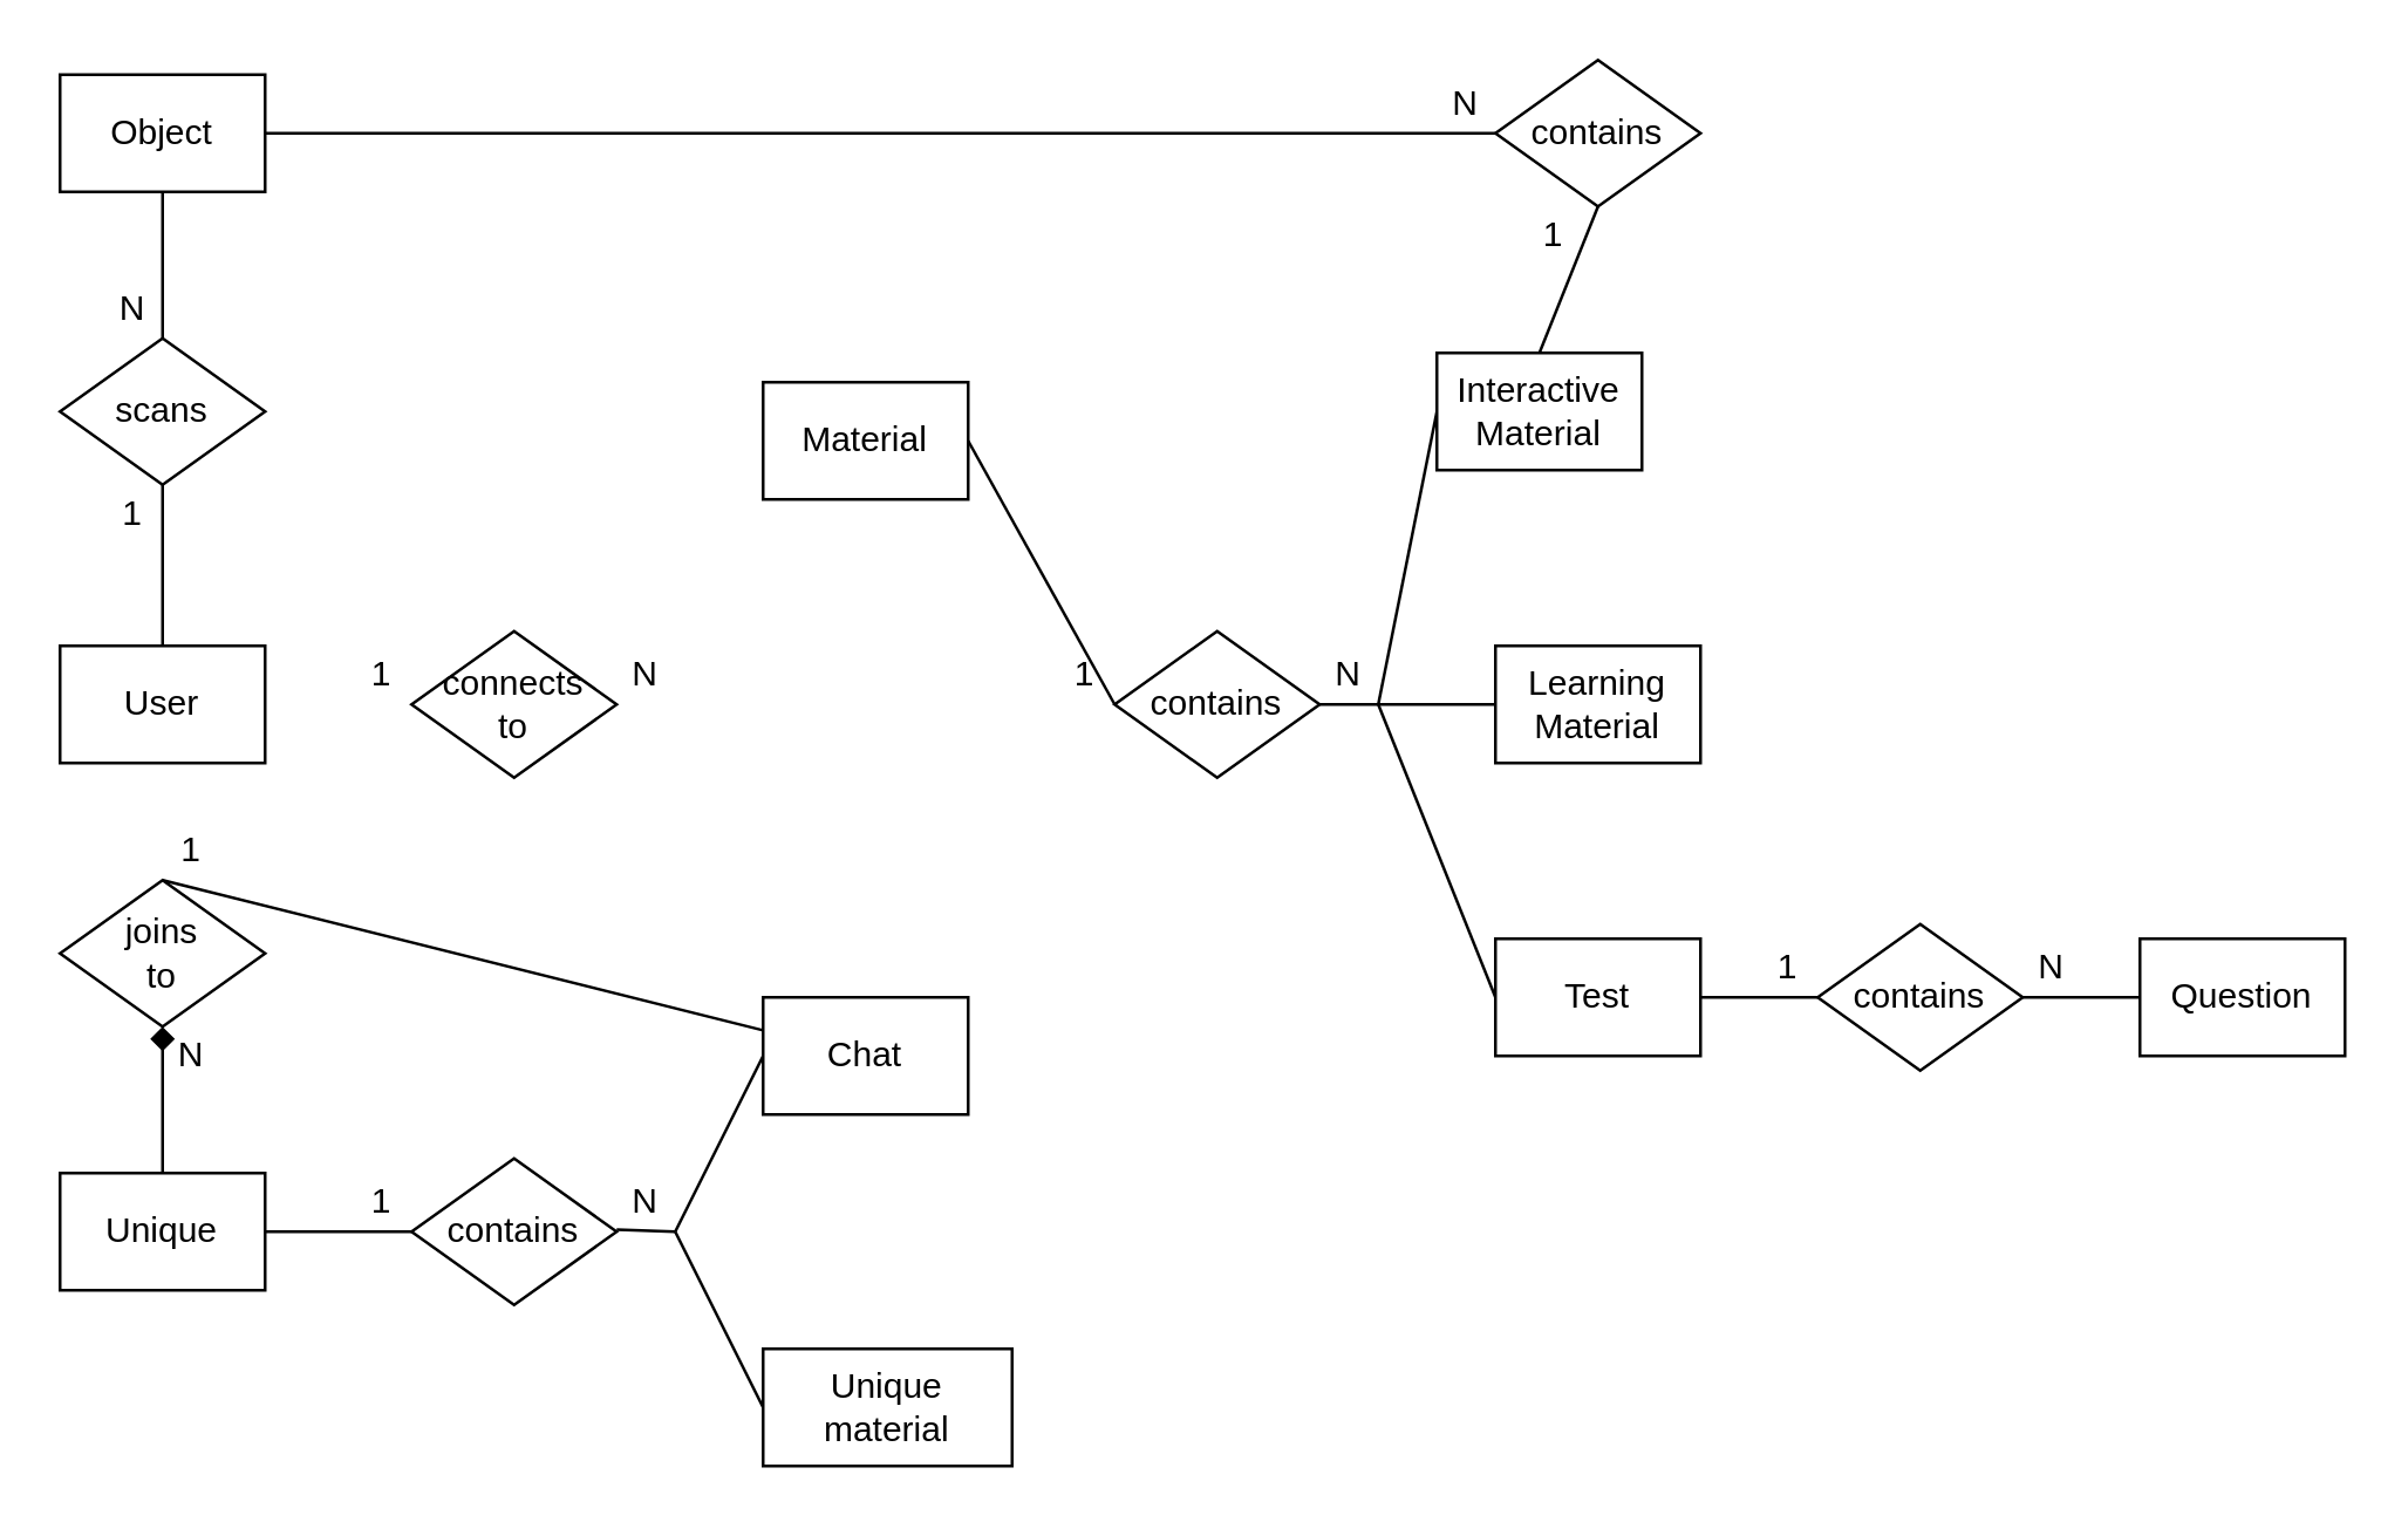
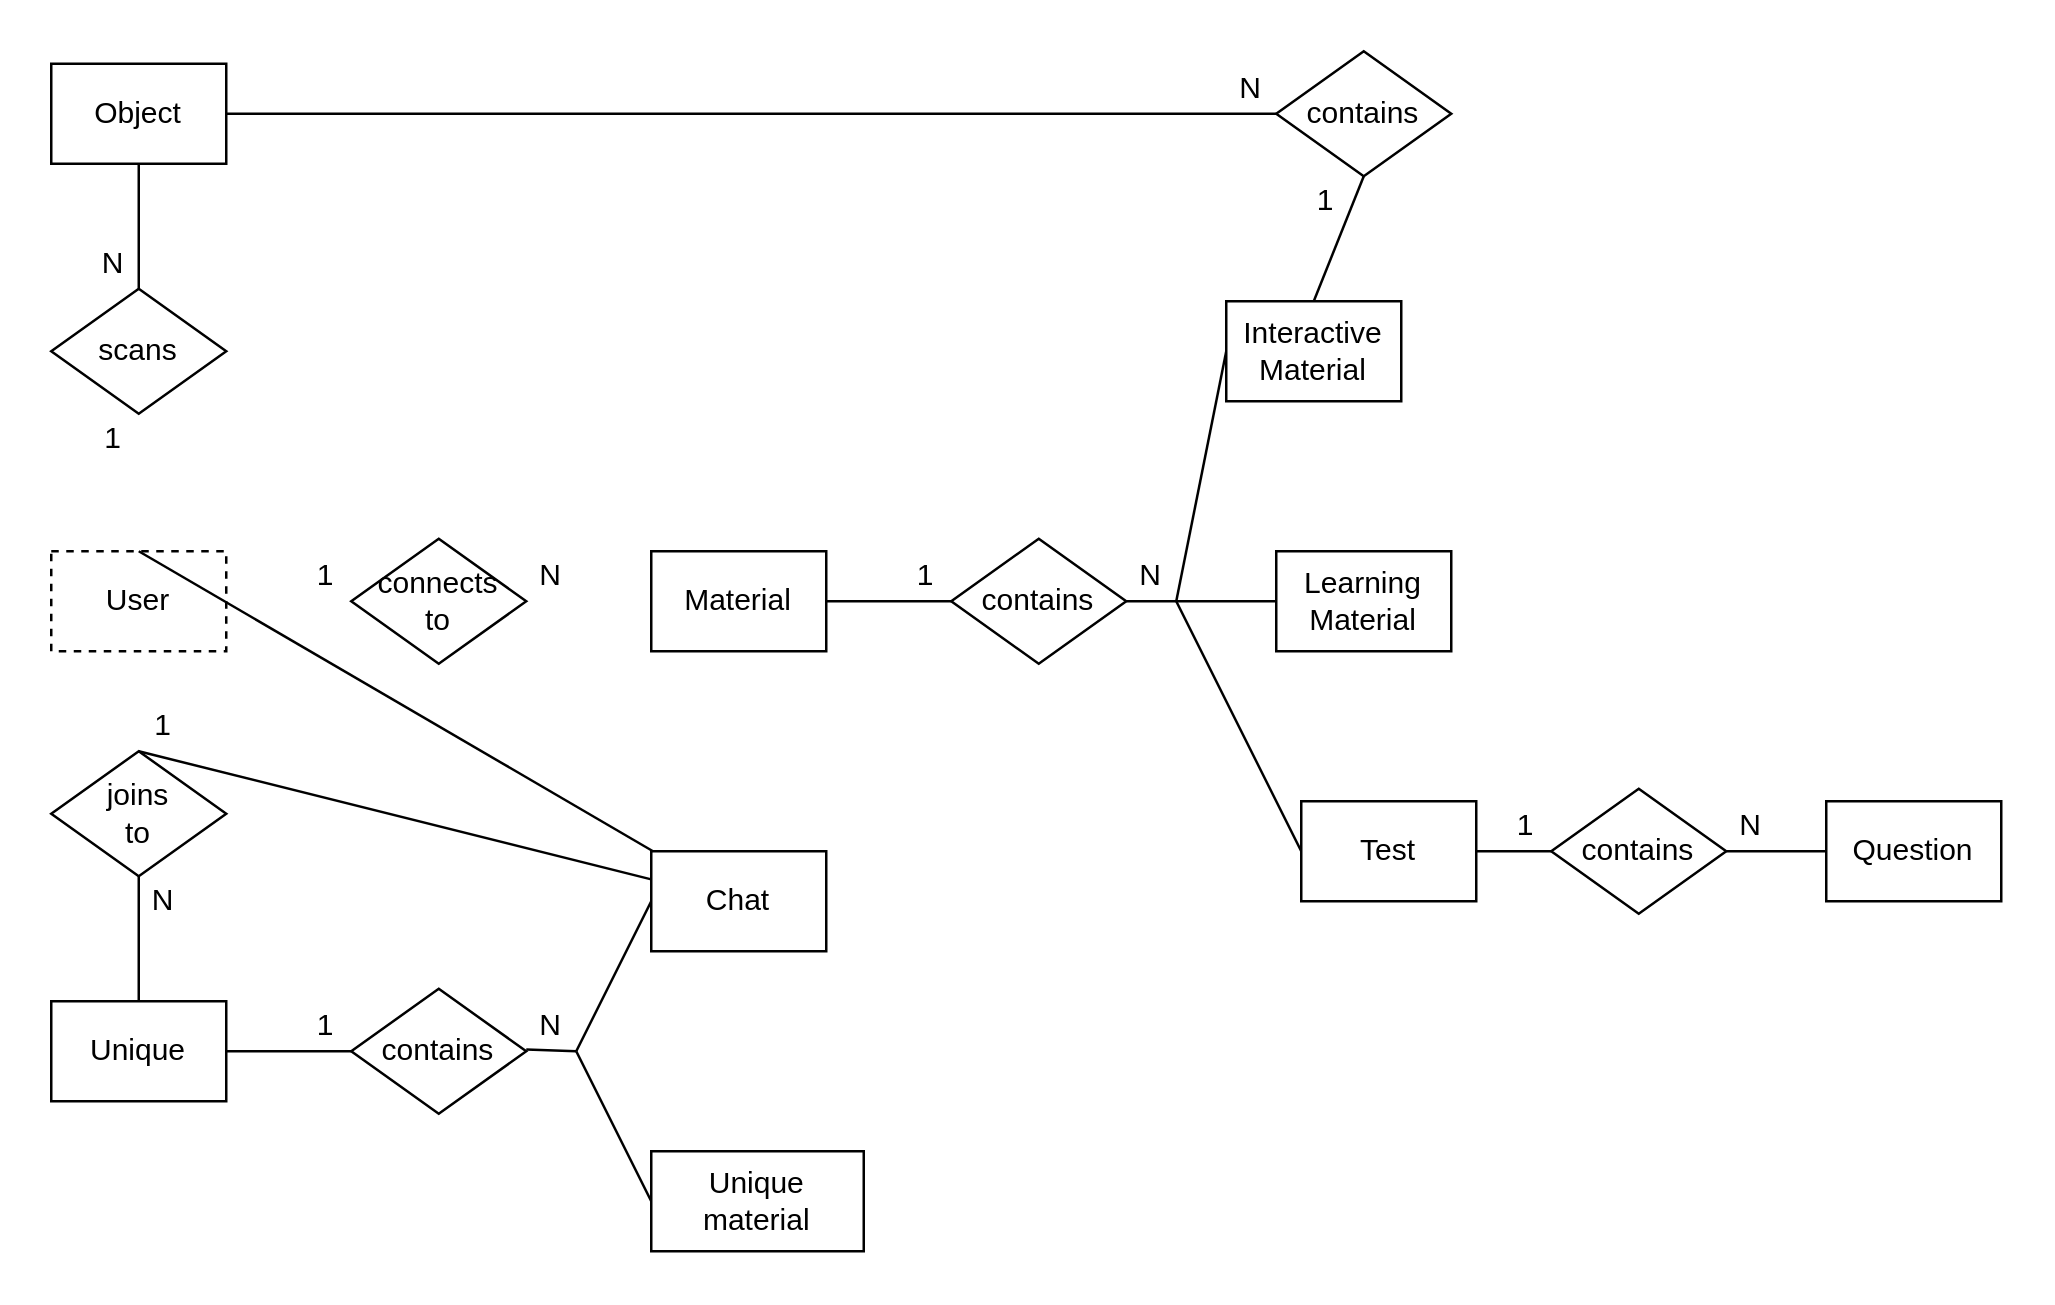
- <mxCell id="5" value="Material" style="rounded=0;whiteSpace=wrap;html=1;" vertex="1" parent="1"><mxGeometry x="260" y="130" width="70" height="40" as="geometry" /></mxCell>
+ <mxCell id="5" value="Material" style="rounded=0;whiteSpace=wrap;html=1;" vertex="1" parent="1"><mxGeometry x="260" y="220" width="70" height="40" as="geometry" /></mxCell>
- <mxCell id="41" value="" style="endArrow=none;html=1;rounded=0;exitX=0.5;exitY=0;exitDx=0;exitDy=0;entryX=0.5;entryY=1;entryDx=0;entryDy=0;" edge="1" parent="1" source="2" target="38"><mxGeometry width="50" height="50" relative="1" as="geometry"><mxPoint x="139.17" y="190" as="sourcePoint" /><mxPoint x="139.17" y="140" as="targetPoint" /></mxGeometry></mxCell>
+ <mxCell id="41" value="" style="endArrow=none;html=1;rounded=0;exitX=0.5;exitY=0;exitDx=0;exitDy=0;" edge="1" parent="1" source="2" target="27"><mxGeometry width="50" height="50" relative="1" as="geometry"><mxPoint x="139.17" y="190" as="sourcePoint" /><mxPoint x="139.17" y="140" as="targetPoint" /></mxGeometry></mxCell>
- <mxCell id="2" value="User" style="rounded=0;whiteSpace=wrap;html=1;" vertex="1" parent="1"><mxGeometry x="20" y="220" width="70" height="40" as="geometry" /></mxCell>
+ <mxCell id="2" value="User" style="rounded=0;whiteSpace=wrap;html=1;dashed=1;" vertex="1" parent="1"><mxGeometry x="20" y="220" width="70" height="40" as="geometry" /></mxCell>
- <mxCell id="22" value="Test" style="rounded=0;whiteSpace=wrap;html=1;" vertex="1" parent="1"><mxGeometry x="510" y="320" width="70" height="40" as="geometry" /></mxCell>
+ <mxCell id="22" value="Test" style="rounded=0;whiteSpace=wrap;html=1;" vertex="1" parent="1"><mxGeometry x="520" y="320" width="70" height="40" as="geometry" /></mxCell>
- <mxCell id="12" value="" style="endArrow=diamond;html=1;rounded=0;entryX=0.5;entryY=1;entryDx=0;entryDy=0;exitX=0.5;exitY=0;exitDx=0;exitDy=0;" edge="1" parent="1" source="11" target="7"><mxGeometry width="50" height="50" relative="1" as="geometry"><mxPoint x="70" y="380" as="sourcePoint" /><mxPoint x="60" y="360" as="targetPoint" /></mxGeometry></mxCell>
+ <mxCell id="12" value="" style="endArrow=none;html=1;rounded=0;entryX=0.5;entryY=1;entryDx=0;entryDy=0;exitX=0.5;exitY=0;exitDx=0;exitDy=0;" edge="1" parent="1" source="11" target="7"><mxGeometry width="50" height="50" relative="1" as="geometry"><mxPoint x="70" y="380" as="sourcePoint" /><mxPoint x="60" y="360" as="targetPoint" /></mxGeometry></mxCell>
